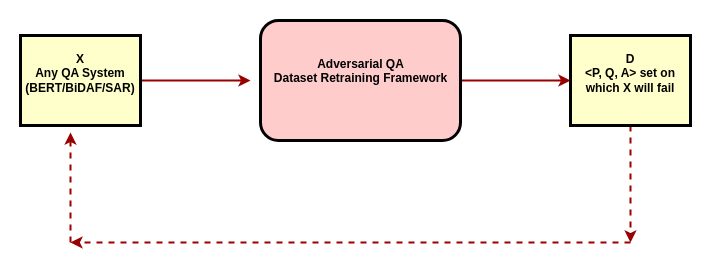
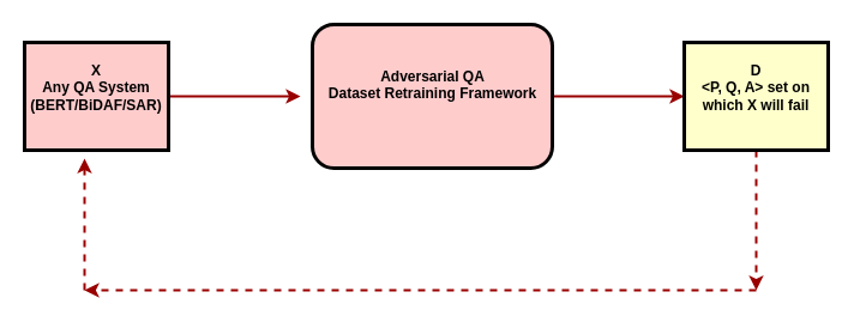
- <mxCell id="3" value="X&#10;Any QA System&#10;(BERT/BiDAF/SAR)&#10;" style="whiteSpace=wrap;align=center;verticalAlign=middle;fontStyle=1;strokeWidth=3;fillColor=#FFFFCC" parent="1" vertex="1"><mxGeometry x="20" y="35" width="120" height="90" as="geometry" /></mxCell>
+ <mxCell id="3" value="X&#10;Any QA System&#10;(BERT/BiDAF/SAR)&#10;" style="whiteSpace=wrap;align=center;verticalAlign=middle;fontStyle=1;strokeWidth=3;fillColor=#ffcccc;" parent="1" vertex="1"><mxGeometry x="20" y="35" width="120" height="90" as="geometry" /></mxCell>
